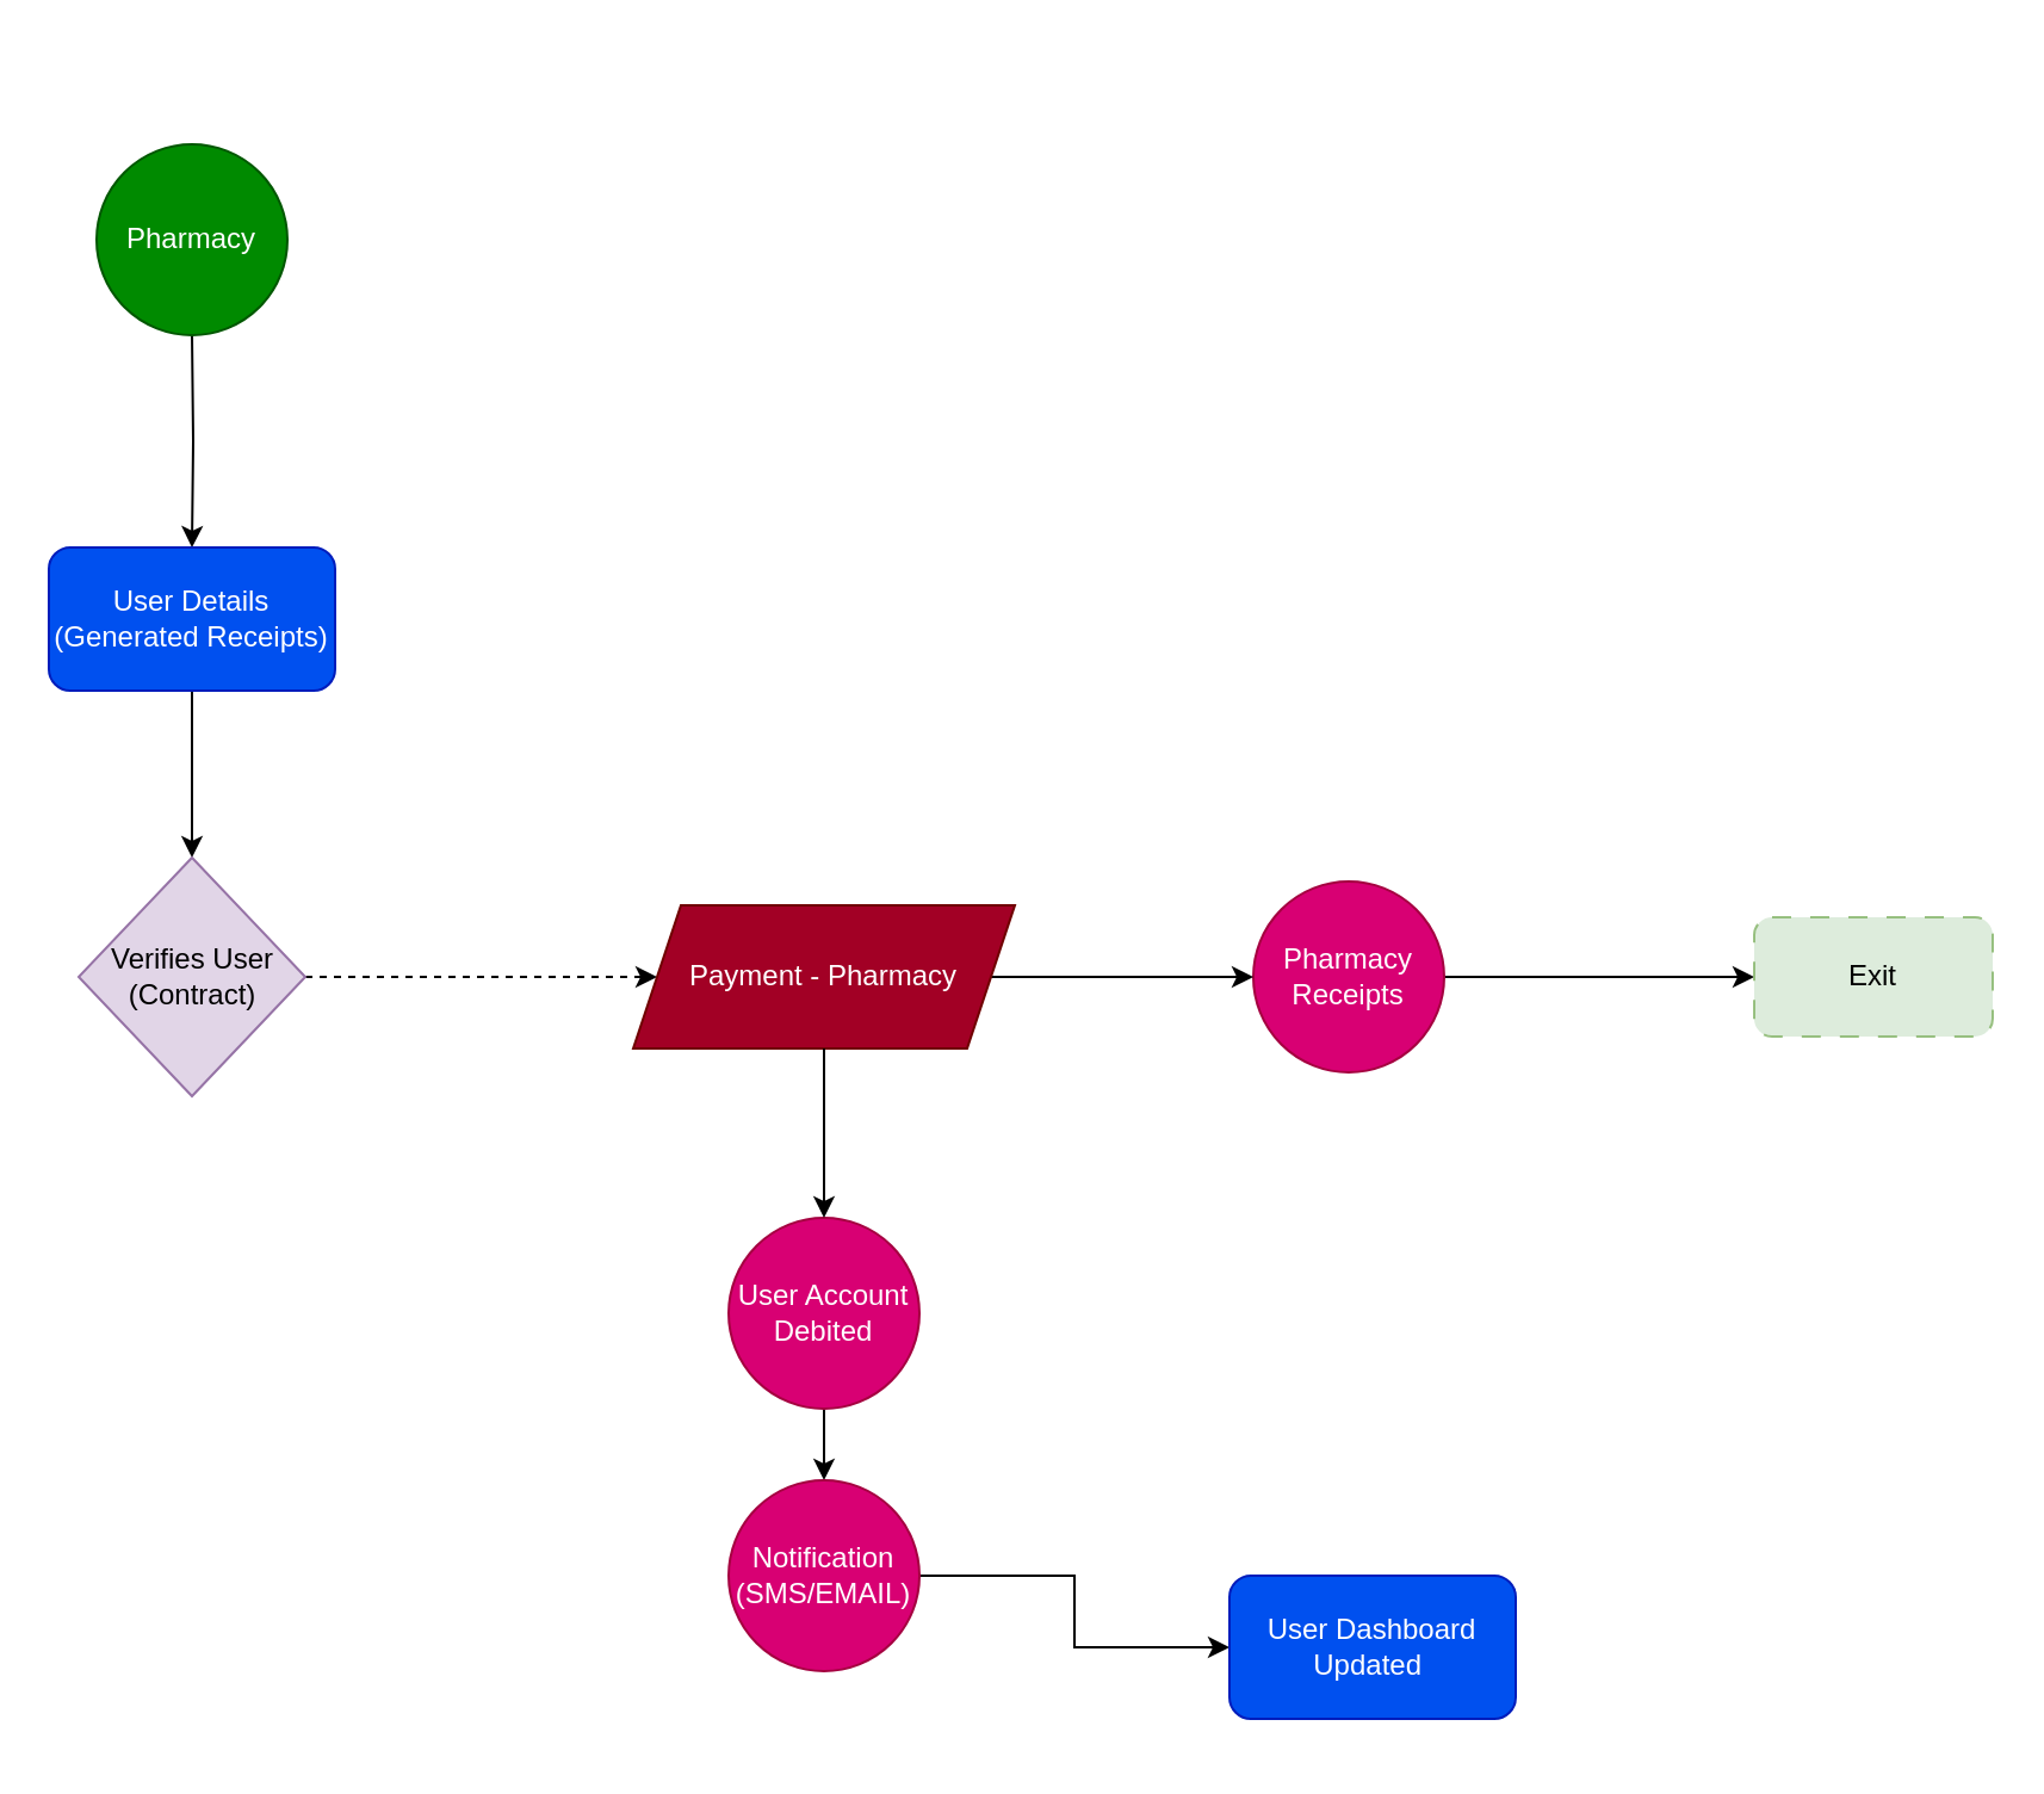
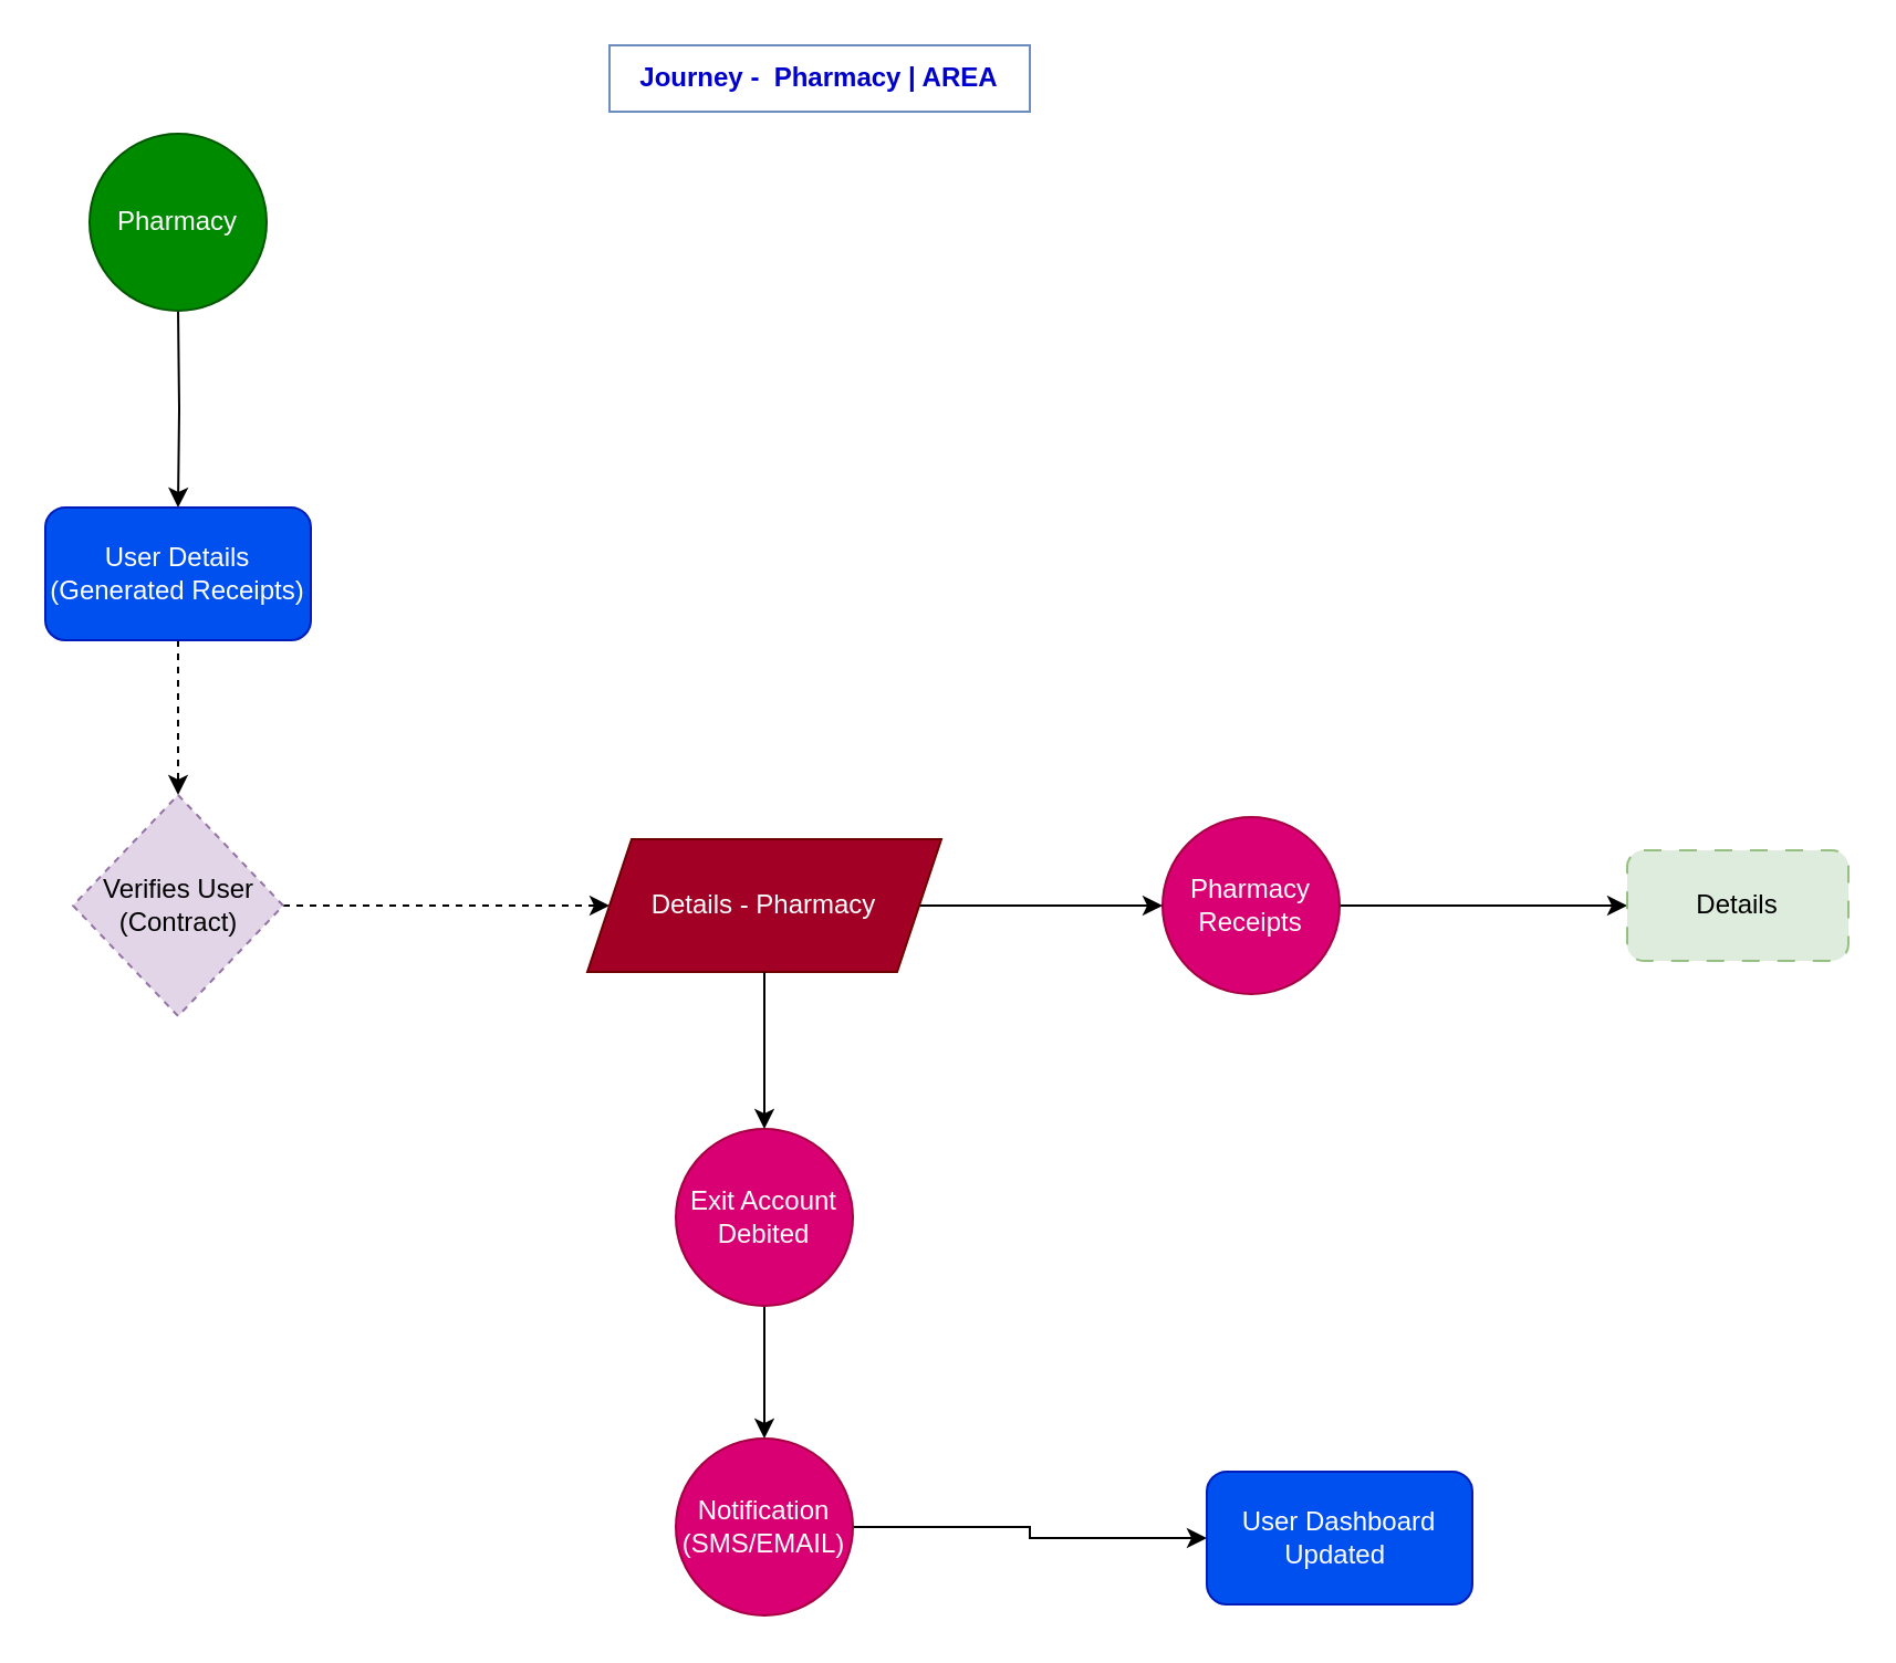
+ <mxCell id="2" value="&lt;b&gt;&lt;font color=&quot;#0000cc&quot;&gt;Journey -&amp;nbsp; Pharmacy | AREA&lt;/font&gt;&lt;/b&gt;" style="text;html=1;align=center;verticalAlign=middle;whiteSpace=wrap;rounded=0;fillColor=none;strokeColor=#6c8ebf;" parent="1" vertex="1"><mxGeometry x="275" y="20" width="190" height="30" as="geometry" /></mxCell>
- <mxCell id="5" style="edgeStyle=orthogonalEdgeStyle;rounded=0;orthogonalLoop=1;jettySize=auto;html=1;exitX=0.5;exitY=1;exitDx=0;exitDy=0;entryX=0.5;entryY=0;entryDx=0;entryDy=0;" edge="1" parent="1" source="6" target="8"><mxGeometry relative="1" as="geometry" /></mxCell>
+ <mxCell id="5" style="edgeStyle=orthogonalEdgeStyle;rounded=0;orthogonalLoop=1;jettySize=auto;html=1;exitX=0.5;exitY=1;exitDx=0;exitDy=0;entryX=0.5;entryY=0;entryDx=0;entryDy=0;dashed=1;" edge="1" parent="1" source="6" target="8"><mxGeometry relative="1" as="geometry" /></mxCell>
- <mxCell id="8" value="Verifies User (Contract)" style="rhombus;whiteSpace=wrap;html=1;fillColor=#e1d5e7;strokeColor=#9673a6;" vertex="1" parent="1"><mxGeometry x="32.5" y="359" width="95" height="100" as="geometry" /></mxCell>
+ <mxCell id="8" value="Verifies User (Contract)" style="rhombus;whiteSpace=wrap;html=1;fillColor=#e1d5e7;strokeColor=#9673a6;dashed=1;" vertex="1" parent="1"><mxGeometry x="32.5" y="359" width="95" height="100" as="geometry" /></mxCell>
- <mxCell id="12" value="Payment - Pharmacy" style="shape=parallelogram;perimeter=parallelogramPerimeter;whiteSpace=wrap;html=1;fixedSize=1;fillColor=#a20025;fontColor=#ffffff;strokeColor=#6F0000;" vertex="1" parent="1"><mxGeometry x="265" y="379" width="160" height="60" as="geometry" /></mxCell>
+ <mxCell id="12" value="Details - Pharmacy" style="shape=parallelogram;perimeter=parallelogramPerimeter;whiteSpace=wrap;html=1;fixedSize=1;fillColor=#a20025;fontColor=#ffffff;strokeColor=#6F0000;" vertex="1" parent="1"><mxGeometry x="265" y="379" width="160" height="60" as="geometry" /></mxCell>
- <mxCell id="13" value="Exit" style="rounded=1;whiteSpace=wrap;html=1;fillColor=#d5e8d4;strokeColor=#82b366;dashed=1;dashPattern=8 8;fillStyle=solid;opacity=80;" vertex="1" parent="1"><mxGeometry x="735" y="384" width="100" height="50" as="geometry" /></mxCell>
+ <mxCell id="13" value="Details" style="rounded=1;whiteSpace=wrap;html=1;fillColor=#d5e8d4;strokeColor=#82b366;dashed=1;dashPattern=8 8;fillStyle=solid;opacity=80;" vertex="1" parent="1"><mxGeometry x="735" y="384" width="100" height="50" as="geometry" /></mxCell>
- <mxCell id="15" value="User Account Debited" style="ellipse;whiteSpace=wrap;html=1;aspect=fixed;fillColor=#d80073;strokeColor=#A50040;fontColor=#ffffff;" vertex="1" parent="1"><mxGeometry x="305" y="510" width="80" height="80" as="geometry" /></mxCell>
+ <mxCell id="15" value="Exit Account Debited" style="ellipse;whiteSpace=wrap;html=1;aspect=fixed;fillColor=#d80073;strokeColor=#A50040;fontColor=#ffffff;" vertex="1" parent="1"><mxGeometry x="305" y="510" width="80" height="80" as="geometry" /></mxCell>
- <mxCell id="17" value="Notification (SMS/EMAIL)" style="ellipse;whiteSpace=wrap;html=1;aspect=fixed;fillColor=#d80073;strokeColor=#A50040;fontColor=#ffffff;" vertex="1" parent="1"><mxGeometry x="305" y="620" width="80" height="80" as="geometry" /></mxCell>
+ <mxCell id="17" value="Notification (SMS/EMAIL)" style="ellipse;whiteSpace=wrap;html=1;aspect=fixed;fillColor=#d80073;strokeColor=#A50040;fontColor=#ffffff;" vertex="1" parent="1"><mxGeometry x="305" y="650" width="80" height="80" as="geometry" /></mxCell>
- <mxCell id="18" value="User Dashboard Updated&amp;nbsp;" style="rounded=1;whiteSpace=wrap;html=1;fillColor=#0050ef;fontColor=#ffffff;strokeColor=#001DBC;" vertex="1" parent="1"><mxGeometry x="515" y="660" width="120" height="60" as="geometry" /></mxCell>
+ <mxCell id="18" value="User Dashboard Updated&amp;nbsp;" style="rounded=1;whiteSpace=wrap;html=1;fillColor=#0050ef;fontColor=#ffffff;strokeColor=#001DBC;" vertex="1" parent="1"><mxGeometry x="545" y="665" width="120" height="60" as="geometry" /></mxCell>
